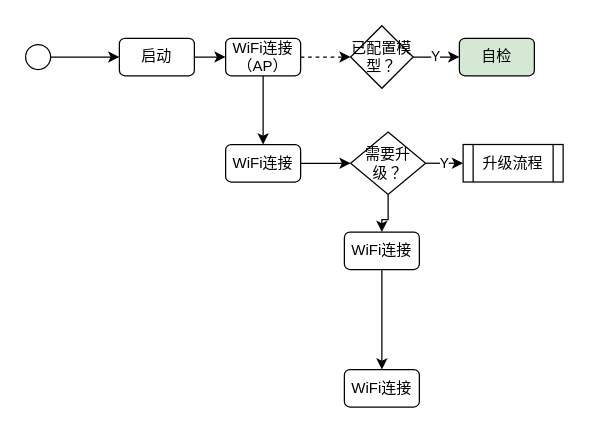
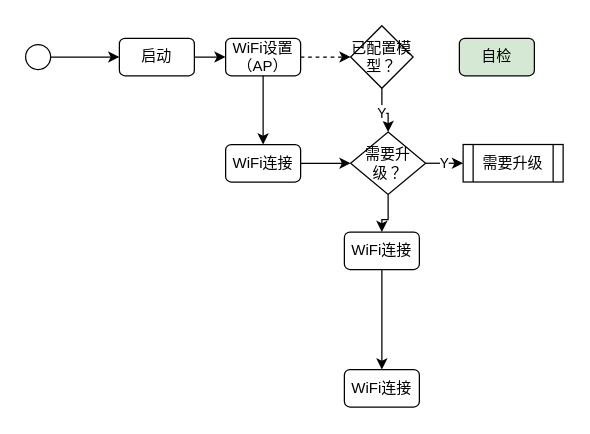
- <mxCell id="8" value="WiFi连接&lt;br&gt;（AP）" style="rounded=1;whiteSpace=wrap;html=1;" vertex="1" parent="1"><mxGeometry x="180" y="30" width="60" height="30" as="geometry" /></mxCell>
+ <mxCell id="8" value="WiFi设置&lt;br&gt;（AP）" style="rounded=1;whiteSpace=wrap;html=1;" vertex="1" parent="1"><mxGeometry x="180" y="30" width="60" height="30" as="geometry" /></mxCell>
- <mxCell id="9" value="Y" style="edgeStyle=orthogonalEdgeStyle;rounded=0;orthogonalLoop=1;jettySize=auto;html=1;entryX=0;entryY=0.5;entryDx=0;entryDy=0;" edge="1" parent="1" source="10" target="11"><mxGeometry relative="1" as="geometry" /></mxCell>
+ <mxCell id="9" value="Y" style="edgeStyle=orthogonalEdgeStyle;rounded=0;orthogonalLoop=1;jettySize=auto;html=1;" edge="1" parent="1" source="10" target="16"><mxGeometry relative="1" as="geometry" /></mxCell>
- <mxCell id="17" value="升级流程" style="shape=process;whiteSpace=wrap;html=1;backgroundOutline=1;" vertex="1" parent="1"><mxGeometry x="370" y="115" width="80" height="30" as="geometry" /></mxCell>
+ <mxCell id="17" value="需要升级" style="shape=process;whiteSpace=wrap;html=1;backgroundOutline=1;" vertex="1" parent="1"><mxGeometry x="370" y="115" width="80" height="30" as="geometry" /></mxCell>
